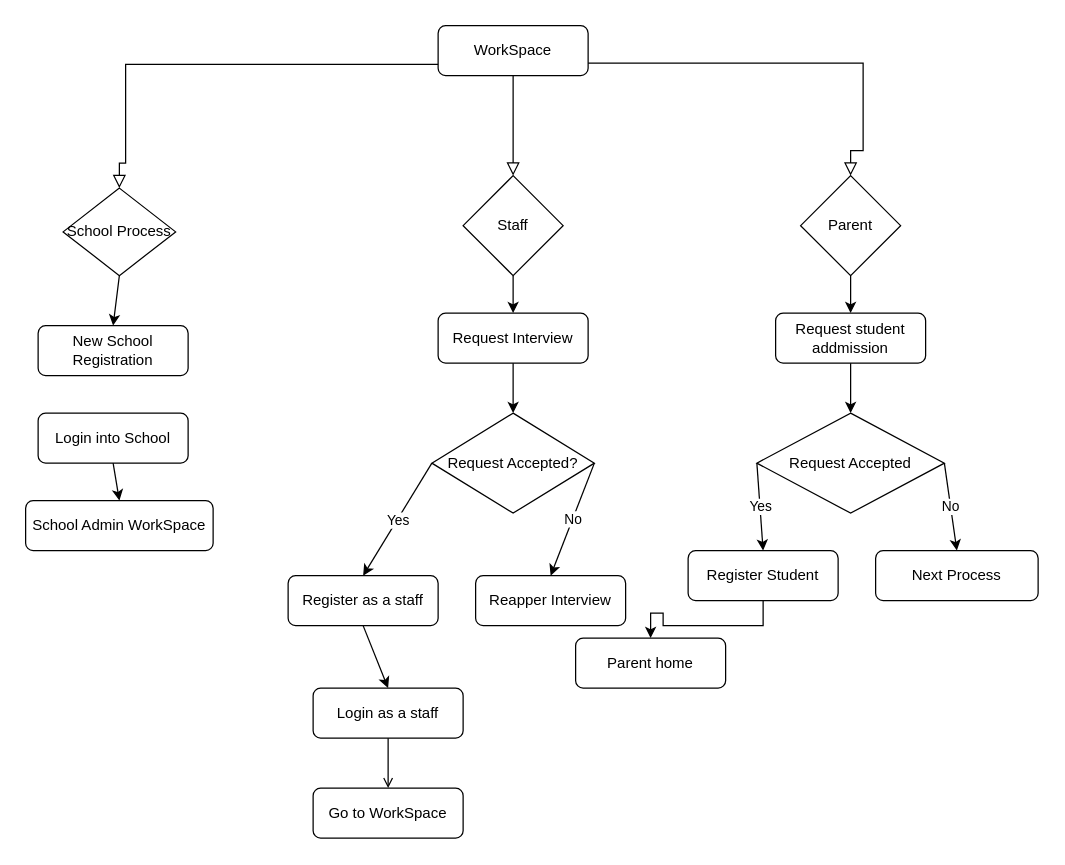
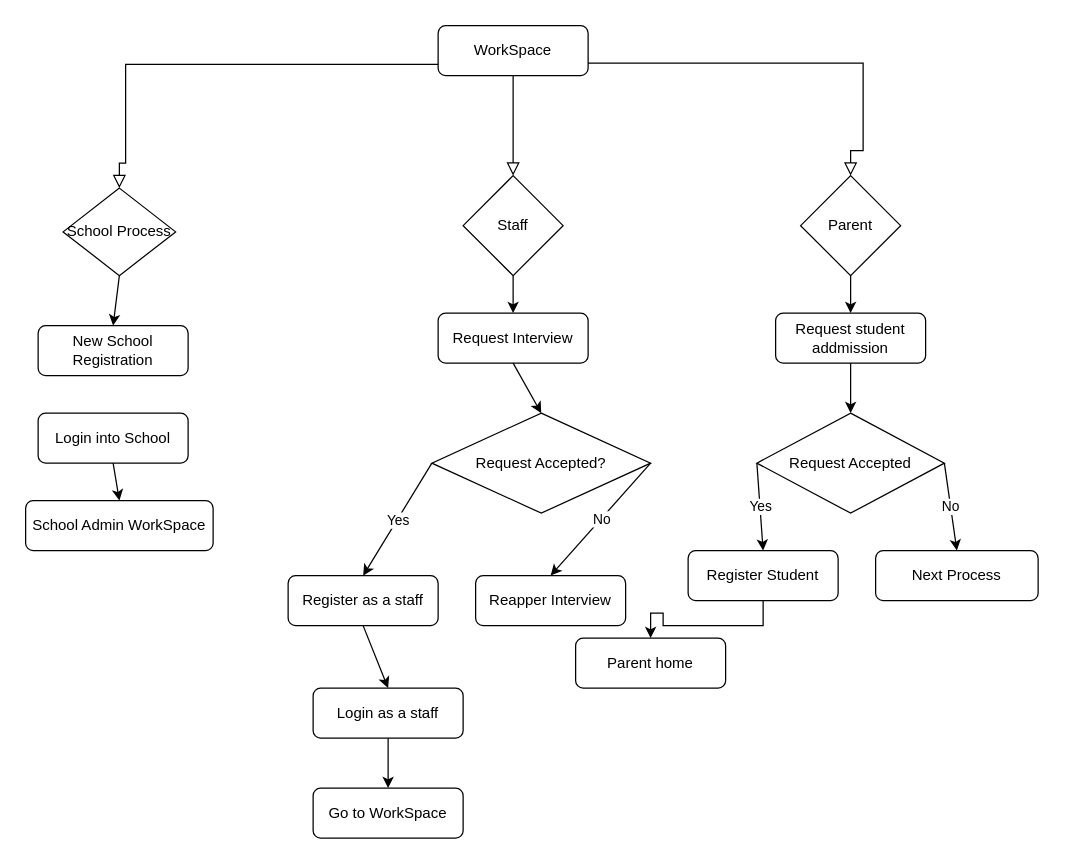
- <mxCell id="21" value="Request Accepted?" style="rhombus;whiteSpace=wrap;html=1;" vertex="1" parent="1"><mxGeometry x="345" y="330" width="130" height="80" as="geometry" /></mxCell>
+ <mxCell id="21" value="Request Accepted?" style="rhombus;whiteSpace=wrap;html=1;" vertex="1" parent="1"><mxGeometry x="345" y="330" width="175" height="80" as="geometry" /></mxCell>
- <mxCell id="22" value="" style="edgeStyle=orthogonalEdgeStyle;rounded=0;orthogonalLoop=1;jettySize=auto;html=1;exitX=0.5;exitY=1;exitDx=0;exitDy=0;entryX=0.5;entryY=0;entryDx=0;entryDy=0;endArrow=open;" edge="1" parent="1" source="9" target="23"><mxGeometry relative="1" as="geometry"><mxPoint x="200" y="610" as="targetPoint" /></mxGeometry></mxCell>
+ <mxCell id="22" value="" style="edgeStyle=orthogonalEdgeStyle;rounded=0;orthogonalLoop=1;jettySize=auto;html=1;exitX=0.5;exitY=1;exitDx=0;exitDy=0;entryX=0.5;entryY=0;entryDx=0;entryDy=0;" edge="1" parent="1" source="9" target="23"><mxGeometry relative="1" as="geometry"><mxPoint x="200" y="610" as="targetPoint" /></mxGeometry></mxCell>
